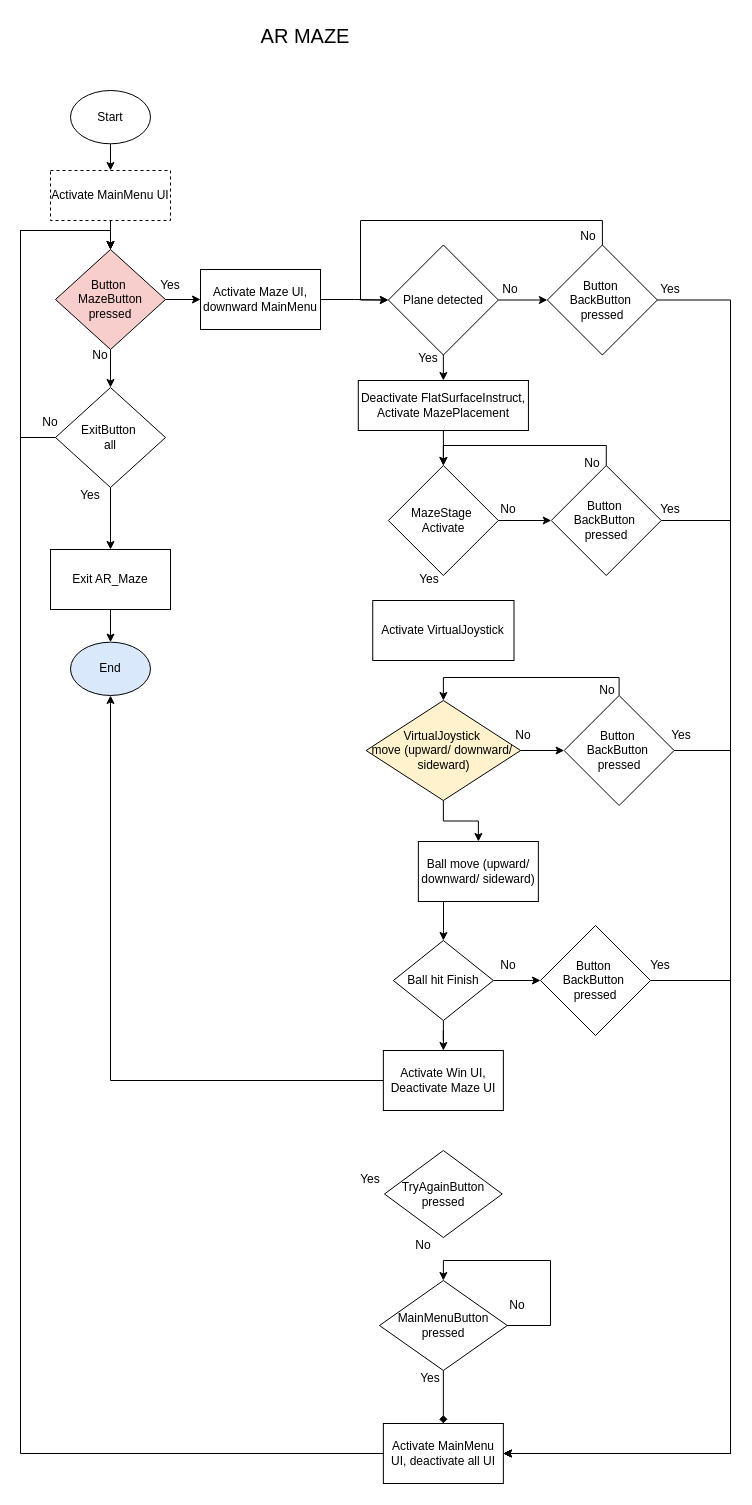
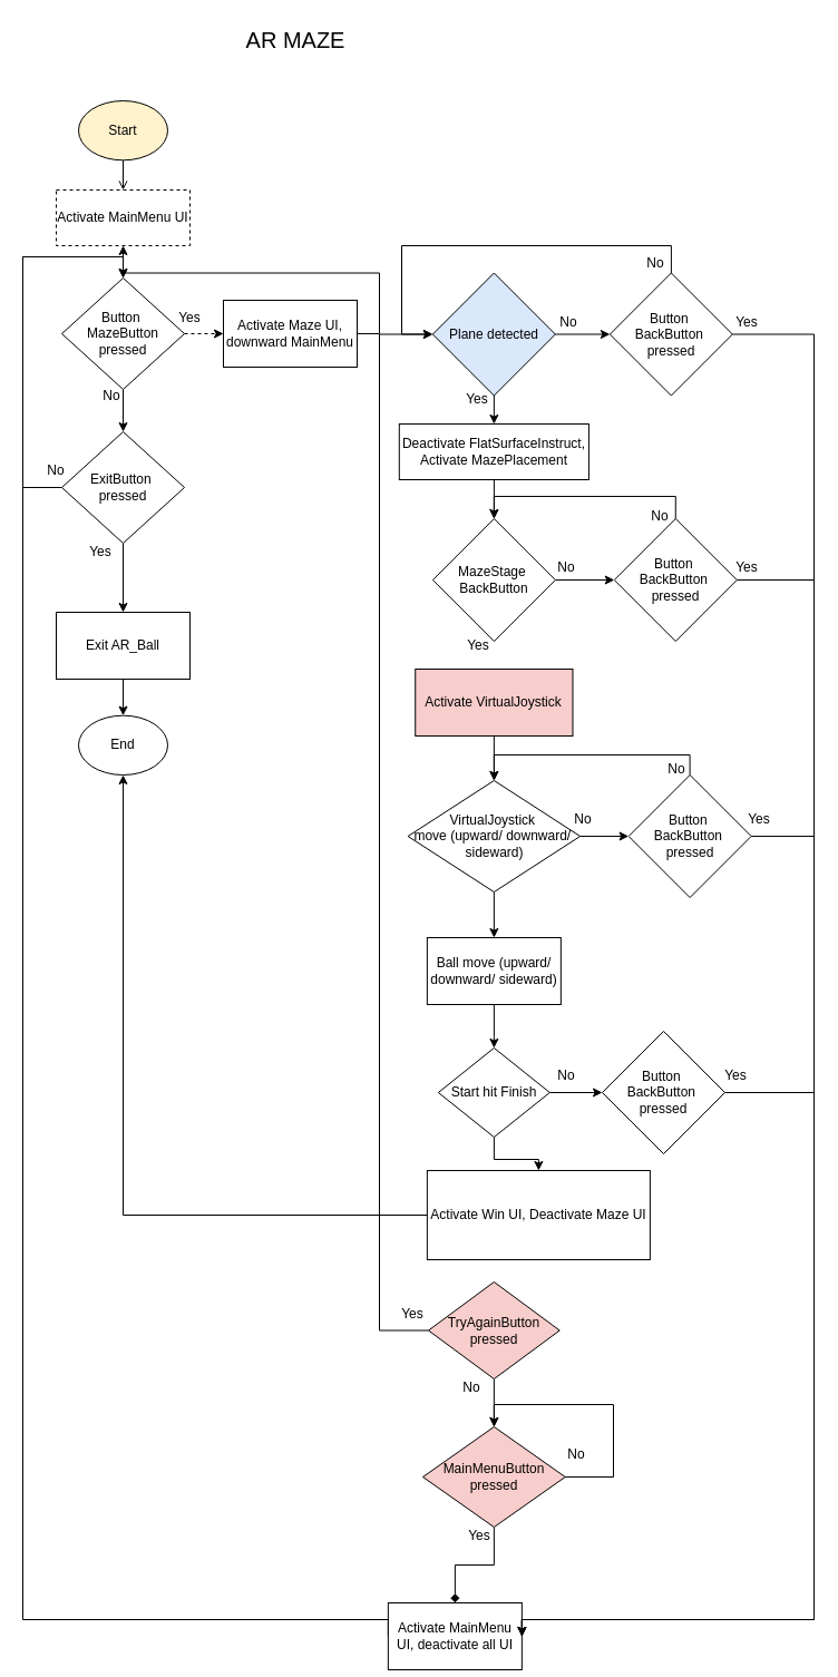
- <mxCell id="26" value="AR MAZE" style="text;html=1;align=center;verticalAlign=middle;whiteSpace=wrap;rounded=0;perimeterSpacing=13;fontSize=20;" vertex="1" parent="1"><mxGeometry x="210" y="20" width="190" height="30" as="geometry" /></mxCell>
+ <mxCell id="26" value="AR MAZE" style="text;html=1;align=center;verticalAlign=middle;whiteSpace=wrap;rounded=0;perimeterSpacing=13;fontSize=20;" vertex="1" parent="1"><mxGeometry x="170" y="20" width="190" height="30" as="geometry" /></mxCell>
- <mxCell id="28" value="Start" style="ellipse;whiteSpace=wrap;html=1;" vertex="1" parent="1"><mxGeometry x="70" y="90" width="80" height="53.33" as="geometry" /></mxCell>
+ <mxCell id="28" value="Start" style="ellipse;whiteSpace=wrap;html=1;fillColor=#fff2cc;" vertex="1" parent="1"><mxGeometry x="70" y="90" width="80" height="53.33" as="geometry" /></mxCell>
- <mxCell id="27" value="" style="edgeStyle=orthogonalEdgeStyle;rounded=0;orthogonalLoop=1;jettySize=auto;html=1;" edge="1" parent="1" source="28" target="30"><mxGeometry relative="1" as="geometry" /></mxCell>
+ <mxCell id="27" value="" style="edgeStyle=orthogonalEdgeStyle;rounded=0;orthogonalLoop=1;jettySize=auto;html=1;endArrow=open;" edge="1" parent="1" source="28" target="30"><mxGeometry relative="1" as="geometry" /></mxCell>
- <mxCell id="29" value="" style="edgeStyle=orthogonalEdgeStyle;rounded=0;orthogonalLoop=1;jettySize=auto;html=1;" edge="1" parent="1" source="30" target="33"><mxGeometry relative="1" as="geometry" /></mxCell>
- <mxCell id="33" value="Button&amp;nbsp;&lt;div&gt;MazeButton pressed&lt;/div&gt;" style="rhombus;whiteSpace=wrap;html=1;fillColor=#f8cecc;" vertex="1" parent="1"><mxGeometry x="55" y="249" width="110" height="100" as="geometry" /></mxCell>
+ <mxCell id="33" value="Button&amp;nbsp;&lt;div&gt;MazeButton pressed&lt;/div&gt;" style="rhombus;whiteSpace=wrap;html=1;" vertex="1" parent="1"><mxGeometry x="55" y="249" width="110" height="100" as="geometry" /></mxCell>
- <mxCell id="32" style="edgeStyle=orthogonalEdgeStyle;rounded=0;orthogonalLoop=1;jettySize=auto;html=1;exitX=1;exitY=0.5;exitDx=0;exitDy=0;entryX=0;entryY=0.5;entryDx=0;entryDy=0;" edge="1" parent="1" source="33" target="45"><mxGeometry relative="1" as="geometry"><mxPoint x="180" y="310" as="targetPoint" /><Array as="points"><mxPoint x="200" y="299" /><mxPoint x="200" y="299" /></Array></mxGeometry></mxCell>
+ <mxCell id="32" style="edgeStyle=orthogonalEdgeStyle;rounded=0;orthogonalLoop=1;jettySize=auto;html=1;exitX=1;exitY=0.5;exitDx=0;exitDy=0;entryX=0;entryY=0.5;entryDx=0;entryDy=0;dashed=1;" edge="1" parent="1" source="33" target="45"><mxGeometry relative="1" as="geometry"><mxPoint x="180" y="310" as="targetPoint" /><Array as="points"><mxPoint x="200" y="299" /><mxPoint x="200" y="299" /></Array></mxGeometry></mxCell>
- <mxCell id="44" style="edgeStyle=orthogonalEdgeStyle;rounded=0;orthogonalLoop=1;jettySize=auto;html=1;exitX=1;exitY=0.5;exitDx=0;exitDy=0;entryX=0;entryY=0.5;entryDx=0;entryDy=0;" edge="1" parent="1" source="45" target="53"><mxGeometry relative="1" as="geometry"><mxPoint x="343" y="299.002" as="sourcePoint" /><mxPoint x="387.87" y="299" as="targetPoint" /></mxGeometry></mxCell>
+ <mxCell id="44" style="edgeStyle=orthogonalEdgeStyle;rounded=0;orthogonalLoop=1;jettySize=auto;html=1;exitX=1;exitY=0.5;exitDx=0;exitDy=0;" edge="1" parent="1" source="45" target="30"><mxGeometry relative="1" as="geometry"><mxPoint x="343" y="299.002" as="sourcePoint" /><mxPoint x="387.87" y="299" as="targetPoint" /></mxGeometry></mxCell>
- <mxCell id="53" value="Plane detected" style="rhombus;whiteSpace=wrap;html=1;" vertex="1" parent="1"><mxGeometry x="387.87" y="244.5" width="110" height="110" as="geometry" /></mxCell>
+ <mxCell id="53" value="Plane detected" style="rhombus;whiteSpace=wrap;html=1;fillColor=#dae8fc;" vertex="1" parent="1"><mxGeometry x="387.87" y="244.5" width="110" height="110" as="geometry" /></mxCell>
- <mxCell id="36" value="ExitButton&amp;nbsp;&lt;div&gt;all&lt;/div&gt;" style="rhombus;whiteSpace=wrap;html=1;" vertex="1" parent="1"><mxGeometry x="55" y="387" width="110" height="100" as="geometry" /></mxCell>
+ <mxCell id="36" value="ExitButton&amp;nbsp;&lt;div&gt;pressed&lt;/div&gt;" style="rhombus;whiteSpace=wrap;html=1;" vertex="1" parent="1"><mxGeometry x="55" y="387" width="110" height="100" as="geometry" /></mxCell>
- <mxCell id="47" value="MazeStage&amp;nbsp;&lt;div&gt;Activate&lt;/div&gt;" style="rhombus;whiteSpace=wrap;html=1;" vertex="1" parent="1"><mxGeometry x="387.87" y="465" width="110" height="110" as="geometry" /></mxCell>
+ <mxCell id="47" value="MazeStage&amp;nbsp;&lt;div&gt;BackButton&lt;/div&gt;" style="rhombus;whiteSpace=wrap;html=1;" vertex="1" parent="1"><mxGeometry x="387.87" y="465" width="110" height="110" as="geometry" /></mxCell>
- <mxCell id="76" value="Exit AR_Maze" style="rounded=0;whiteSpace=wrap;html=1;" vertex="1" parent="1"><mxGeometry x="50" y="549.002" width="120" height="60" as="geometry" /></mxCell>
+ <mxCell id="76" value="Exit AR_Ball" style="rounded=0;whiteSpace=wrap;html=1;" vertex="1" parent="1"><mxGeometry x="50" y="549.002" width="120" height="60" as="geometry" /></mxCell>
- <mxCell id="41" value="&lt;div&gt;Activate &lt;span style=&quot;background-color: initial;&quot;&gt;VirtualJoystick&lt;/span&gt;&lt;/div&gt;" style="whiteSpace=wrap;html=1;" vertex="1" parent="1"><mxGeometry x="372.24" y="600" width="141.25" height="60" as="geometry" /></mxCell>
+ <mxCell id="41" value="&lt;div&gt;Activate &lt;span style=&quot;background-color: initial;&quot;&gt;VirtualJoystick&lt;/span&gt;&lt;/div&gt;" style="whiteSpace=wrap;html=1;fillColor=#f8cecc;" vertex="1" parent="1"><mxGeometry x="372.24" y="600" width="141.25" height="60" as="geometry" /></mxCell>
+ <mxCell id="40" style="edgeStyle=orthogonalEdgeStyle;rounded=0;orthogonalLoop=1;jettySize=auto;html=1;" edge="1" parent="1" source="41" target="8"><mxGeometry relative="1" as="geometry"><mxPoint x="605.75" y="640" as="targetPoint" /><Array as="points" /></mxGeometry></mxCell>
- <mxCell id="39" value="End" style="ellipse;whiteSpace=wrap;html=1;fillColor=#dae8fc;" vertex="1" parent="1"><mxGeometry x="70" y="641.67" width="80" height="53.33" as="geometry" /></mxCell>
+ <mxCell id="39" value="End" style="ellipse;whiteSpace=wrap;html=1;" vertex="1" parent="1"><mxGeometry x="70" y="641.67" width="80" height="53.33" as="geometry" /></mxCell>
- <mxCell id="8" value="VirtualJoystick&amp;nbsp;&lt;div&gt;move&amp;nbsp;&lt;span style=&quot;background-color: initial;&quot;&gt;(upward/ downward/&amp;nbsp;&lt;/span&gt;&lt;/div&gt;&lt;div&gt;&lt;span style=&quot;background-color: initial;&quot;&gt;sideward)&lt;/span&gt;&lt;/div&gt;" style="rhombus;whiteSpace=wrap;html=1;fillColor=#fff2cc;" vertex="1" parent="1"><mxGeometry x="365.62" y="700" width="154.5" height="100" as="geometry" /></mxCell>
+ <mxCell id="8" value="VirtualJoystick&amp;nbsp;&lt;div&gt;move&amp;nbsp;&lt;span style=&quot;background-color: initial;&quot;&gt;(upward/ downward/&amp;nbsp;&lt;/span&gt;&lt;/div&gt;&lt;div&gt;&lt;span style=&quot;background-color: initial;&quot;&gt;sideward)&lt;/span&gt;&lt;/div&gt;" style="rhombus;whiteSpace=wrap;html=1;" vertex="1" parent="1"><mxGeometry x="365.62" y="700" width="154.5" height="100" as="geometry" /></mxCell>
+ <mxCell id="14" style="edgeStyle=orthogonalEdgeStyle;rounded=0;orthogonalLoop=1;jettySize=auto;html=1;entryX=0;entryY=0.5;entryDx=0;entryDy=0;" edge="1" parent="1" source="16" target="53"><mxGeometry relative="1" as="geometry"><Array as="points"><mxPoint x="340" y="1194" /><mxPoint x="340" y="300" /></Array></mxGeometry></mxCell>
- <mxCell id="10" value="Ball move (upward/ downward/ sideward)" style="rounded=0;whiteSpace=wrap;html=1;" vertex="1" parent="1"><mxGeometry x="417.86" y="841" width="120" height="60" as="geometry" /></mxCell>
+ <mxCell id="10" value="Ball move (upward/ downward/ sideward)" style="rounded=0;whiteSpace=wrap;html=1;" vertex="1" parent="1"><mxGeometry x="382.86" y="841" width="120" height="60" as="geometry" /></mxCell>
- <mxCell id="5" value="Ball hit Finish" style="rhombus;whiteSpace=wrap;html=1;" vertex="1" parent="1"><mxGeometry x="392.87" y="940" width="100" height="80" as="geometry" /></mxCell>
+ <mxCell id="5" value="Start hit Finish" style="rhombus;whiteSpace=wrap;html=1;" vertex="1" parent="1"><mxGeometry x="392.87" y="940" width="100" height="80" as="geometry" /></mxCell>
- <mxCell id="55" value="Activate Win UI, Deactivate Maze UI" style="rounded=0;whiteSpace=wrap;html=1;" vertex="1" parent="1"><mxGeometry x="382.87" y="1050" width="120" height="60" as="geometry" /></mxCell>
+ <mxCell id="55" value="Activate Win UI, Deactivate Maze UI" style="rounded=0;whiteSpace=wrap;html=1;" vertex="1" parent="1"><mxGeometry x="382.87" y="1050" width="200" height="80" as="geometry" /></mxCell>
- <mxCell id="16" value="TryAgainButton pressed" style="rhombus;whiteSpace=wrap;html=1;" vertex="1" parent="1"><mxGeometry x="383.99" y="1150" width="117.75" height="87" as="geometry" /></mxCell>
+ <mxCell id="16" value="TryAgainButton pressed" style="rhombus;whiteSpace=wrap;html=1;fillColor=#f8cecc;" vertex="1" parent="1"><mxGeometry x="383.99" y="1150" width="117.75" height="87" as="geometry" /></mxCell>
+ <mxCell id="15" style="edgeStyle=orthogonalEdgeStyle;rounded=0;orthogonalLoop=1;jettySize=auto;html=1;entryX=0.5;entryY=0;entryDx=0;entryDy=0;" edge="1" parent="1" source="16" target="19"><mxGeometry relative="1" as="geometry" /></mxCell>
- <mxCell id="19" value="MainMenuButton pressed" style="rhombus;whiteSpace=wrap;html=1;" vertex="1" parent="1"><mxGeometry x="378.99" y="1280" width="127.75" height="90" as="geometry" /></mxCell>
+ <mxCell id="19" value="MainMenuButton pressed" style="rhombus;whiteSpace=wrap;html=1;fillColor=#f8cecc;" vertex="1" parent="1"><mxGeometry x="378.99" y="1280" width="127.75" height="90" as="geometry" /></mxCell>
- <mxCell id="23" value="Activate MainMenu UI, deactivate all UI" style="whiteSpace=wrap;html=1;" vertex="1" parent="1"><mxGeometry x="382.86" y="1423" width="120" height="60" as="geometry" /></mxCell>
+ <mxCell id="23" value="Activate MainMenu UI, deactivate all UI" style="whiteSpace=wrap;html=1;" vertex="1" parent="1"><mxGeometry x="347.86" y="1438" width="120" height="60" as="geometry" /></mxCell>
